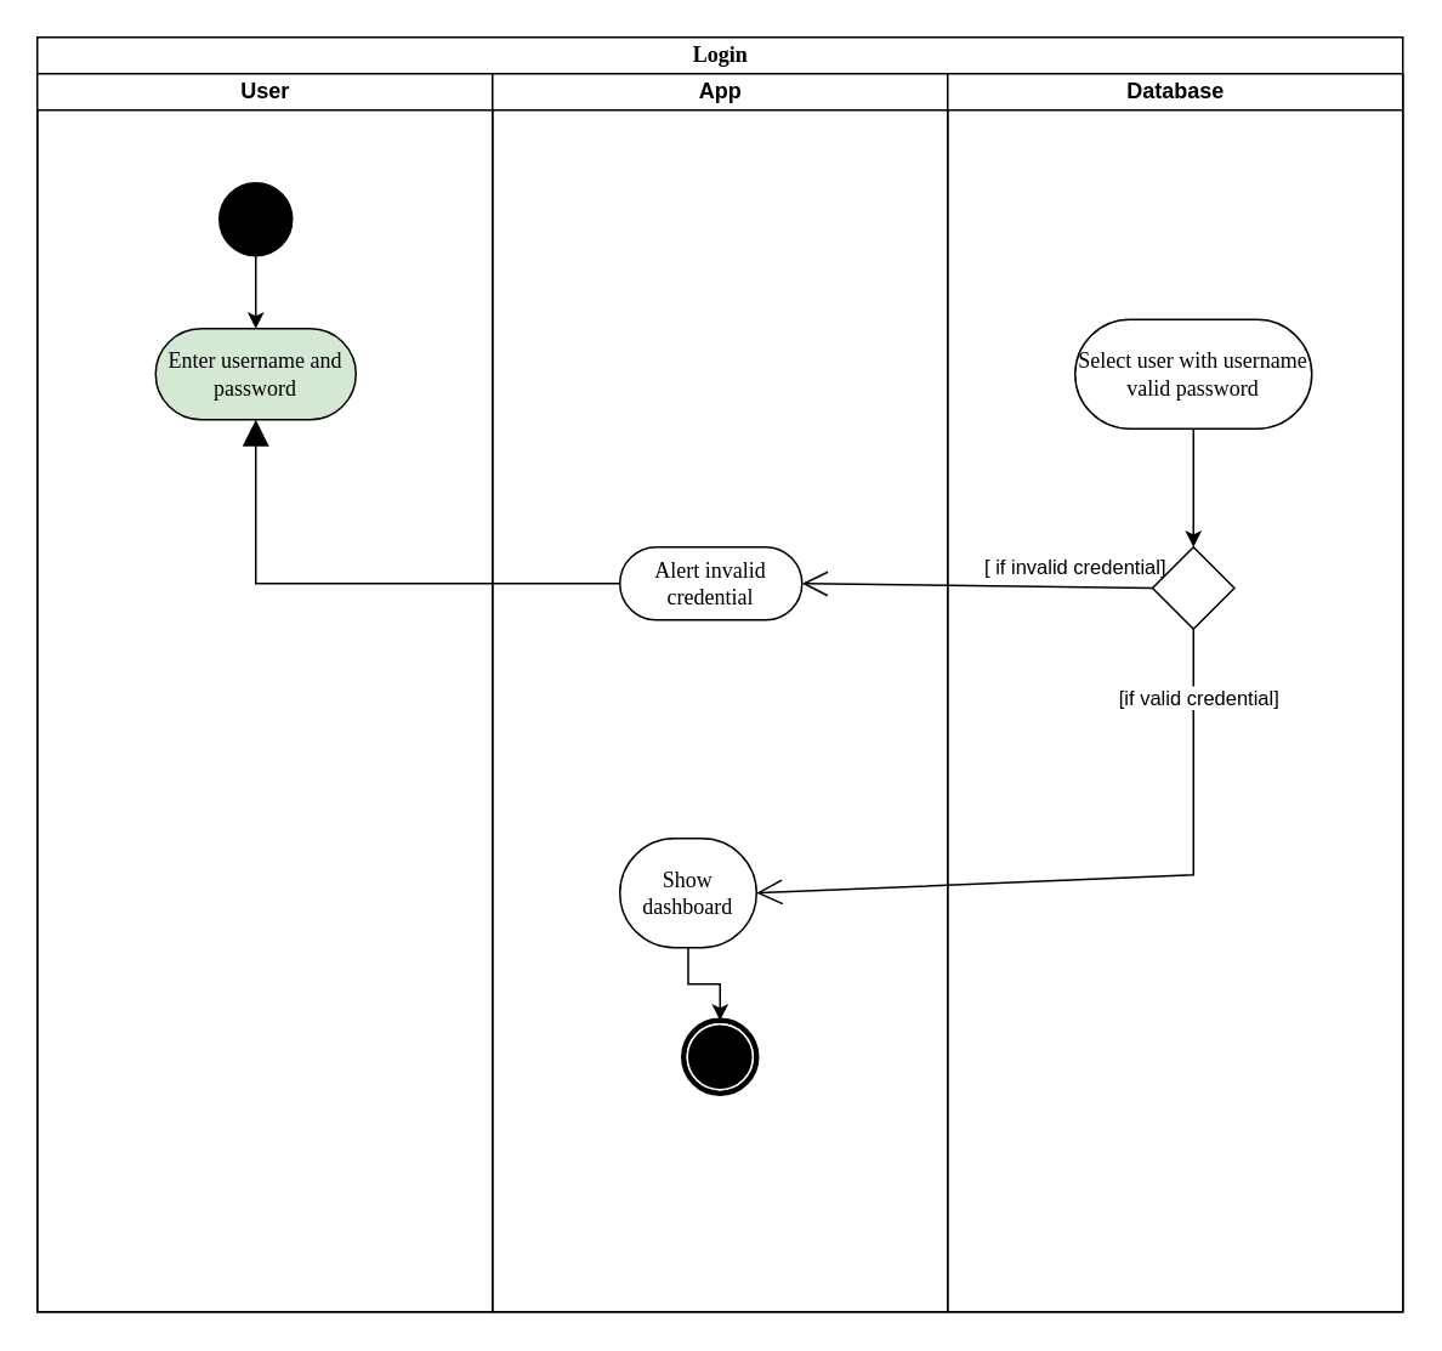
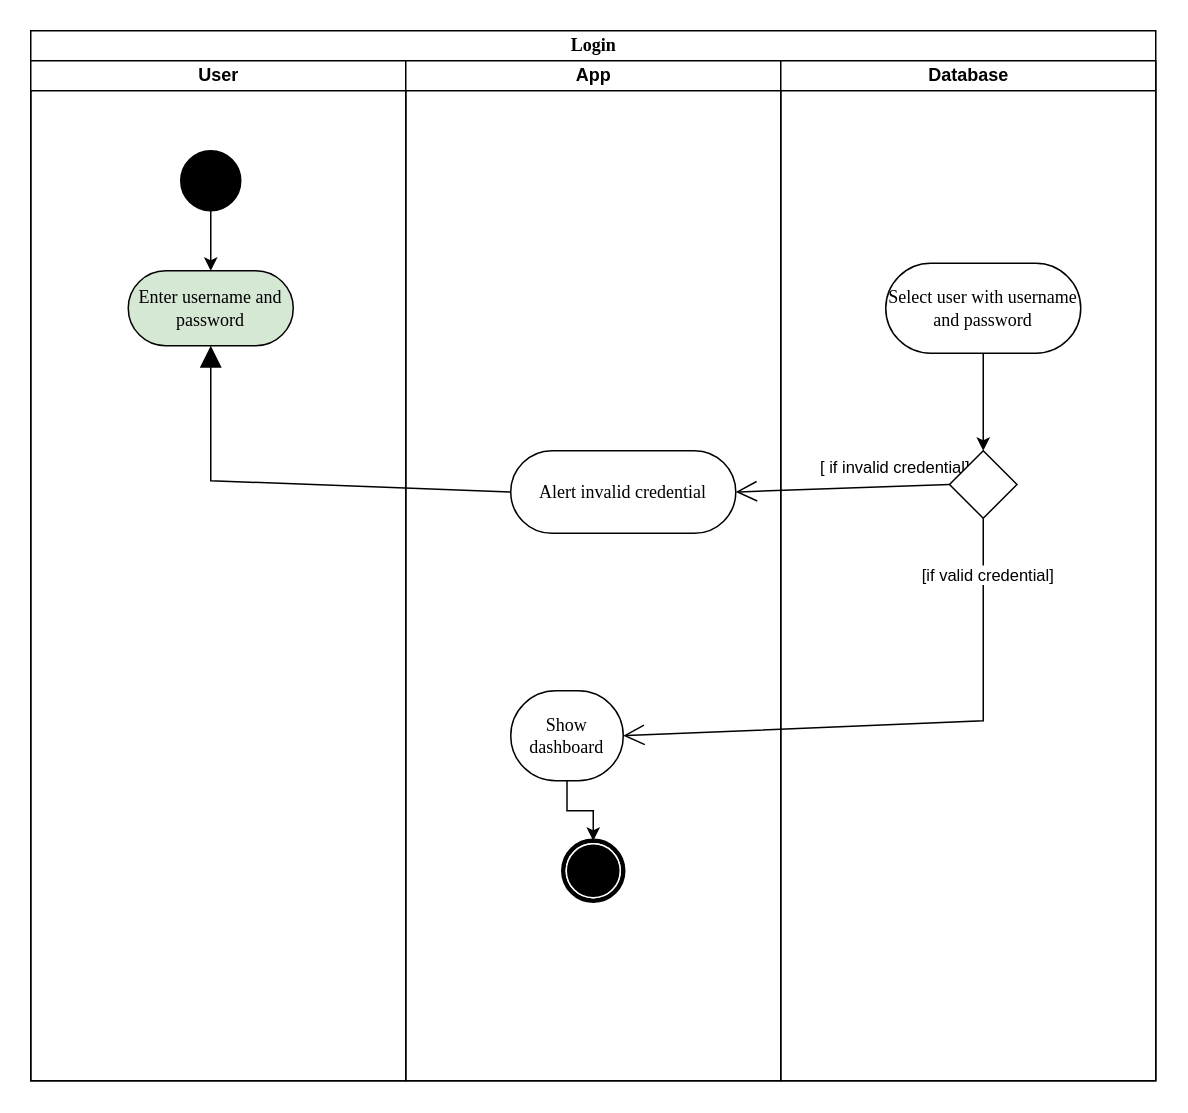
- <mxCell id="20" value="Select user with username valid password" style="rounded=1;whiteSpace=wrap;html=1;shadow=0;comic=0;labelBackgroundColor=none;strokeWidth=1;fontFamily=Verdana;fontSize=12;align=center;arcSize=50;" parent="18" vertex="1"><mxGeometry x="70" y="135" width="130" height="60" as="geometry" /></mxCell>
+ <mxCell id="20" value="Select user with username and password" style="rounded=1;whiteSpace=wrap;html=1;shadow=0;comic=0;labelBackgroundColor=none;strokeWidth=1;fontFamily=Verdana;fontSize=12;align=center;arcSize=50;" parent="18" vertex="1"><mxGeometry x="70" y="135" width="130" height="60" as="geometry" /></mxCell>
- <mxCell id="10" value="Alert invalid credential" style="rounded=1;whiteSpace=wrap;html=1;shadow=0;comic=0;labelBackgroundColor=none;strokeWidth=1;fontFamily=Verdana;fontSize=12;align=center;arcSize=50;" vertex="1" parent="7"><mxGeometry x="70" y="260" width="100" height="40" as="geometry" /></mxCell>
+ <mxCell id="10" value="Alert invalid credential" style="rounded=1;whiteSpace=wrap;html=1;shadow=0;comic=0;labelBackgroundColor=none;strokeWidth=1;fontFamily=Verdana;fontSize=12;align=center;arcSize=50;" vertex="1" parent="7"><mxGeometry x="70" y="260" width="150" height="55" as="geometry" /></mxCell>
